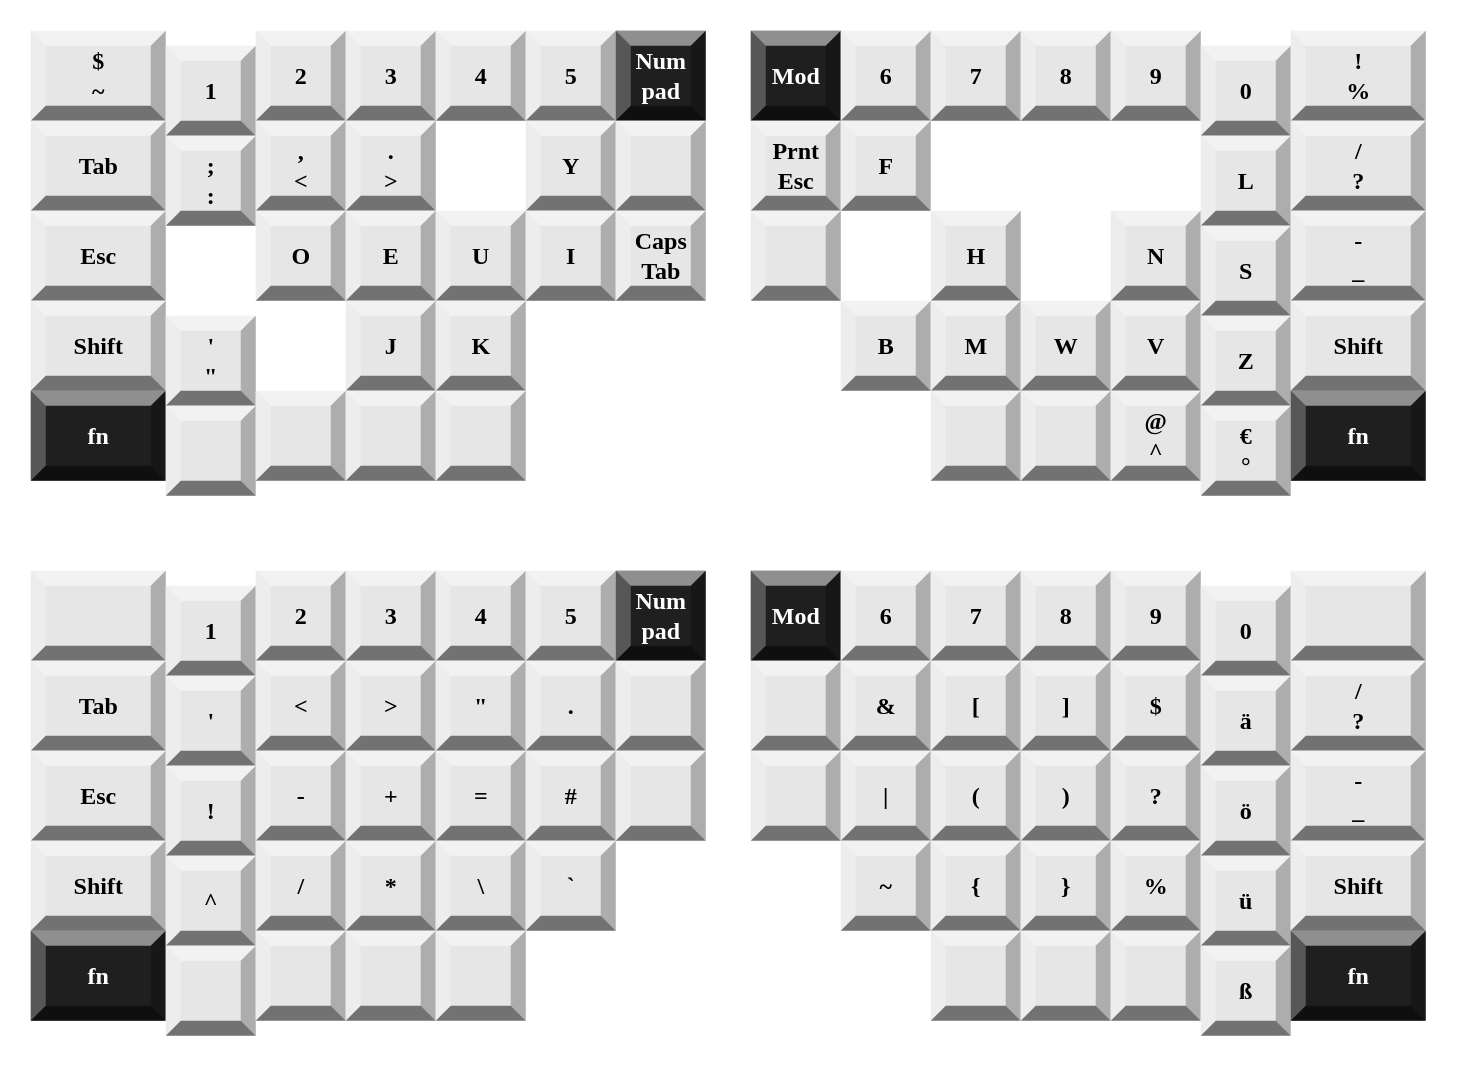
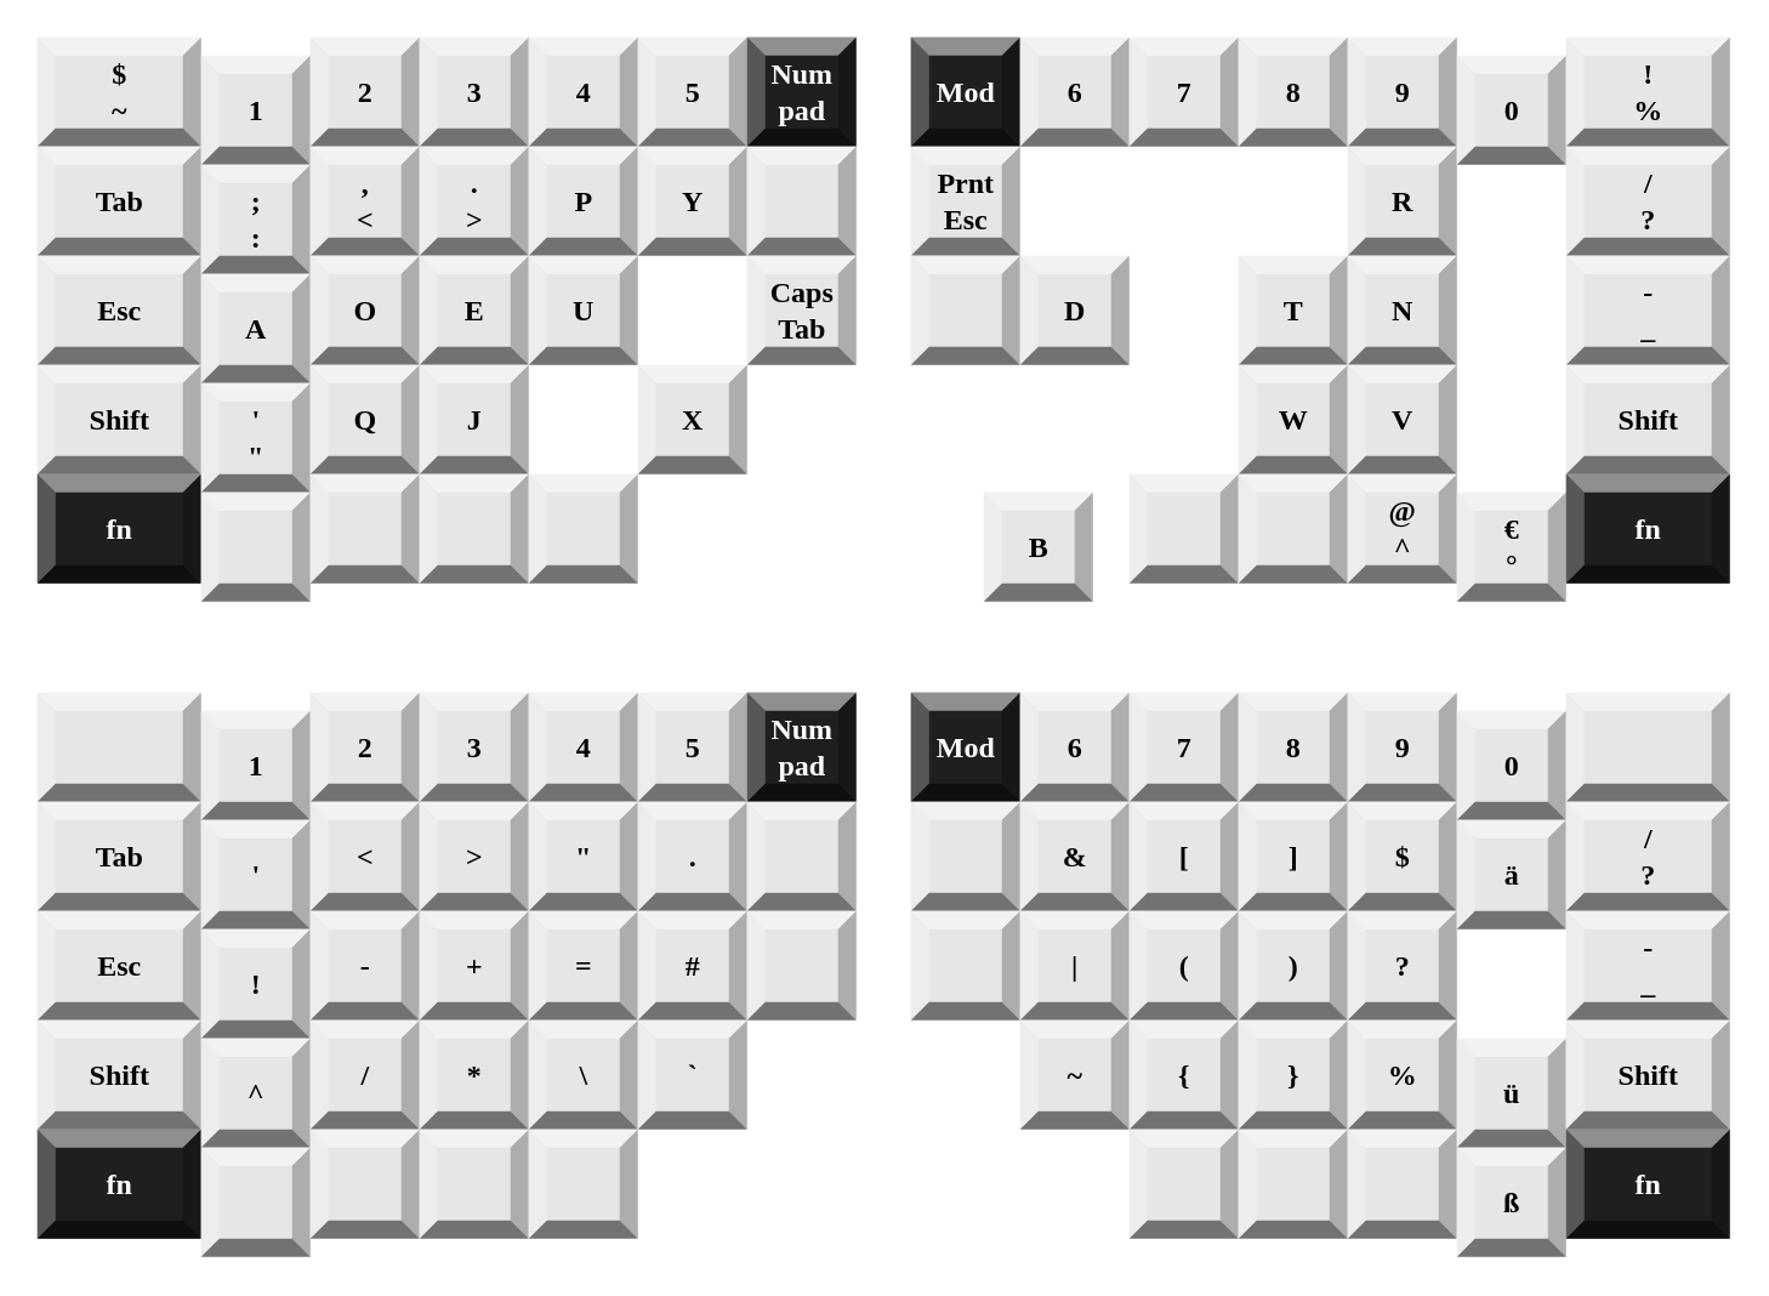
+ <mxCell id="23" value="P" style="labelPosition=center;verticalLabelPosition=middle;align=center;html=1;shape=mxgraph.basic.shaded_button;dx=10;fillColor=#E6E6E6;strokeColor=none;fontFamily=Consolas;fontSize=16;fontStyle=1" parent="1" vertex="1"><mxGeometry x="290" y="80" width="60" height="60" as="geometry" /></mxCell>
- <mxCell id="38" value="F" style="labelPosition=center;verticalLabelPosition=middle;align=center;shape=mxgraph.basic.shaded_button;dx=10;fillColor=#E6E6E6;strokeColor=none;fontFamily=Consolas;fontSize=16;html=1;verticalAlign=middle;fontStyle=1" parent="1" vertex="1"><mxGeometry x="560" y="80" width="60" height="60" as="geometry" /></mxCell>
+ <mxCell id="50" value="R" style="labelPosition=center;verticalLabelPosition=middle;align=center;shape=mxgraph.basic.shaded_button;dx=10;fillColor=#E6E6E6;strokeColor=none;fontFamily=Consolas;fontSize=16;html=1;verticalAlign=middle;fontStyle=1" parent="1" vertex="1"><mxGeometry x="740" y="80" width="60" height="60" as="geometry" /></mxCell>
- <mxCell id="55" value="L" style="labelPosition=center;verticalLabelPosition=middle;align=center;shape=mxgraph.basic.shaded_button;dx=10;fillColor=#E6E6E6;strokeColor=none;fontFamily=Consolas;fontSize=16;html=1;verticalAlign=middle;fontStyle=1" parent="1" vertex="1"><mxGeometry x="800" y="90" width="60" height="60" as="geometry" /></mxCell>
- <mxCell id="29" value="I" style="labelPosition=center;verticalLabelPosition=middle;align=center;html=1;shape=mxgraph.basic.shaded_button;dx=10;fillColor=#E6E6E6;strokeColor=none;fontFamily=Consolas;fontSize=16;fontStyle=1" parent="1" vertex="1"><mxGeometry x="350" y="140" width="60" height="60" as="geometry" /></mxCell>
+ <mxCell id="39" value="D" style="labelPosition=center;verticalLabelPosition=middle;align=center;shape=mxgraph.basic.shaded_button;dx=10;fillColor=#E6E6E6;strokeColor=none;fontFamily=Consolas;fontSize=16;html=1;verticalAlign=middle;fontStyle=1" parent="1" vertex="1"><mxGeometry x="560" y="140" width="60" height="60" as="geometry" /></mxCell>
- <mxCell id="42" value="H" style="labelPosition=center;verticalLabelPosition=middle;align=center;shape=mxgraph.basic.shaded_button;dx=10;fillColor=#E6E6E6;strokeColor=none;fontFamily=Consolas;fontSize=16;html=1;verticalAlign=middle;fontStyle=1" parent="1" vertex="1"><mxGeometry x="620" y="140" width="60" height="60" as="geometry" /></mxCell>
+ <mxCell id="46" value="T" style="labelPosition=center;verticalLabelPosition=middle;align=center;shape=mxgraph.basic.shaded_button;dx=10;fillColor=#E6E6E6;strokeColor=none;fontFamily=Consolas;fontSize=16;html=1;verticalAlign=middle;fontStyle=1" parent="1" vertex="1"><mxGeometry x="680" y="140" width="60" height="60" as="geometry" /></mxCell>
+ <mxCell id="9" value="A" style="labelPosition=center;verticalLabelPosition=middle;align=center;html=1;shape=mxgraph.basic.shaded_button;dx=10;fillColor=#E6E6E6;strokeColor=none;fontFamily=Consolas;fontSize=16;fontStyle=1" parent="1" vertex="1"><mxGeometry x="110" y="150" width="60" height="60" as="geometry" /></mxCell>
- <mxCell id="56" value="S" style="labelPosition=center;verticalLabelPosition=middle;align=center;shape=mxgraph.basic.shaded_button;dx=10;fillColor=#E6E6E6;strokeColor=none;fontFamily=Consolas;fontSize=16;html=1;verticalAlign=middle;fontStyle=1" parent="1" vertex="1"><mxGeometry x="800" y="150" width="60" height="60" as="geometry" /></mxCell>
+ <mxCell id="15" value="Q" style="labelPosition=center;verticalLabelPosition=middle;align=center;html=1;shape=mxgraph.basic.shaded_button;dx=10;fillColor=#E6E6E6;strokeColor=none;fontFamily=Consolas;fontSize=16;fontStyle=1" parent="1" vertex="1"><mxGeometry x="170" y="200" width="60" height="60" as="geometry" /></mxCell>
- <mxCell id="25" value="K" style="labelPosition=center;verticalLabelPosition=middle;align=center;html=1;shape=mxgraph.basic.shaded_button;dx=10;fillColor=#E6E6E6;strokeColor=none;fontFamily=Consolas;fontSize=16;fontStyle=1" parent="1" vertex="1"><mxGeometry x="290" y="200" width="60" height="60" as="geometry" /></mxCell>
+ <mxCell id="30" value="X" style="labelPosition=center;verticalLabelPosition=middle;align=center;html=1;shape=mxgraph.basic.shaded_button;dx=10;fillColor=#E6E6E6;strokeColor=none;fontFamily=Consolas;fontSize=16;fontStyle=1" parent="1" vertex="1"><mxGeometry x="350" y="200" width="60" height="60" as="geometry" /></mxCell>
- <mxCell id="40" value="B" style="labelPosition=center;verticalLabelPosition=middle;align=center;shape=mxgraph.basic.shaded_button;dx=10;fillColor=#E6E6E6;strokeColor=none;fontFamily=Consolas;fontSize=16;html=1;verticalAlign=middle;fontStyle=1" parent="1" vertex="1"><mxGeometry x="560" y="200" width="60" height="60" as="geometry" /></mxCell>
+ <mxCell id="40" value="B" style="labelPosition=center;verticalLabelPosition=middle;align=center;shape=mxgraph.basic.shaded_button;dx=10;fillColor=#E6E6E6;strokeColor=none;fontFamily=Consolas;fontSize=16;html=1;verticalAlign=middle;fontStyle=1" parent="1" vertex="1"><mxGeometry x="540" y="270" width="60" height="60" as="geometry" /></mxCell>
- <mxCell id="43" value="M" style="labelPosition=center;verticalLabelPosition=middle;align=center;shape=mxgraph.basic.shaded_button;dx=10;fillColor=#E6E6E6;strokeColor=none;fontFamily=Consolas;fontSize=16;html=1;verticalAlign=middle;fontStyle=1" parent="1" vertex="1"><mxGeometry x="620" y="200" width="60" height="60" as="geometry" /></mxCell>
- <mxCell id="57" value="Z" style="labelPosition=center;verticalLabelPosition=middle;align=center;html=1;shape=mxgraph.basic.shaded_button;dx=10;fillColor=#E6E6E6;strokeColor=none;fontFamily=Consolas;fontSize=16;fontStyle=1" parent="1" vertex="1"><mxGeometry x="800" y="210" width="60" height="60" as="geometry" /></mxCell>
- <mxCell id="120" value="ö" style="labelPosition=center;verticalLabelPosition=middle;align=center;shape=mxgraph.basic.shaded_button;dx=10;fillColor=#E6E6E6;strokeColor=none;fontFamily=Consolas;fontSize=16;html=1;verticalAlign=middle;fontStyle=1" vertex="1" parent="1"><mxGeometry x="800" y="510" width="60" height="60" as="geometry" /></mxCell>
